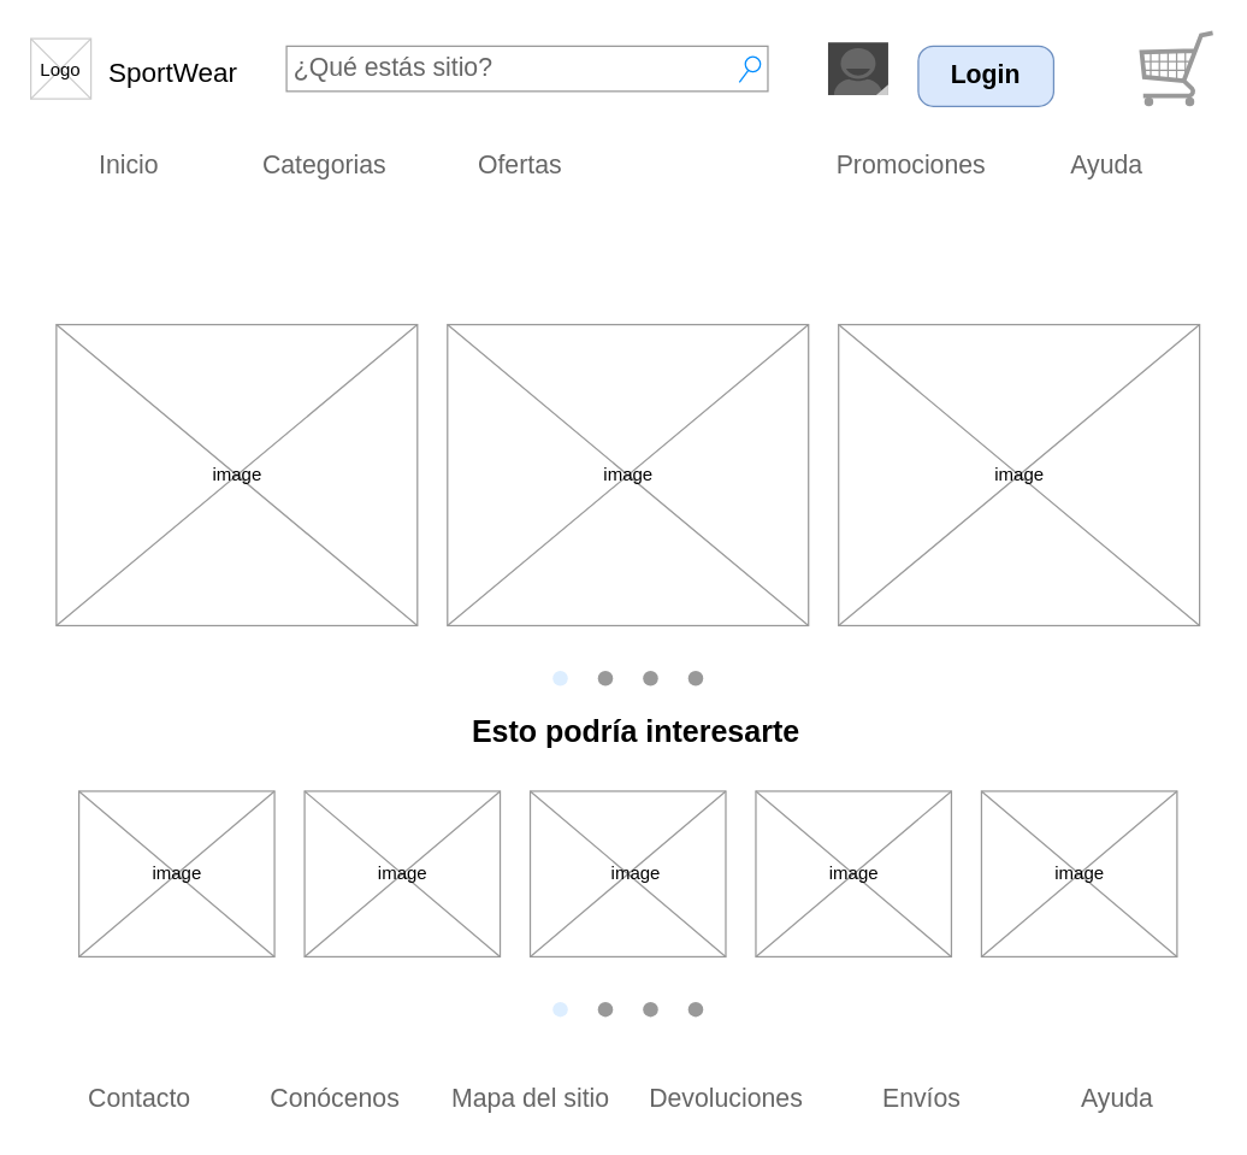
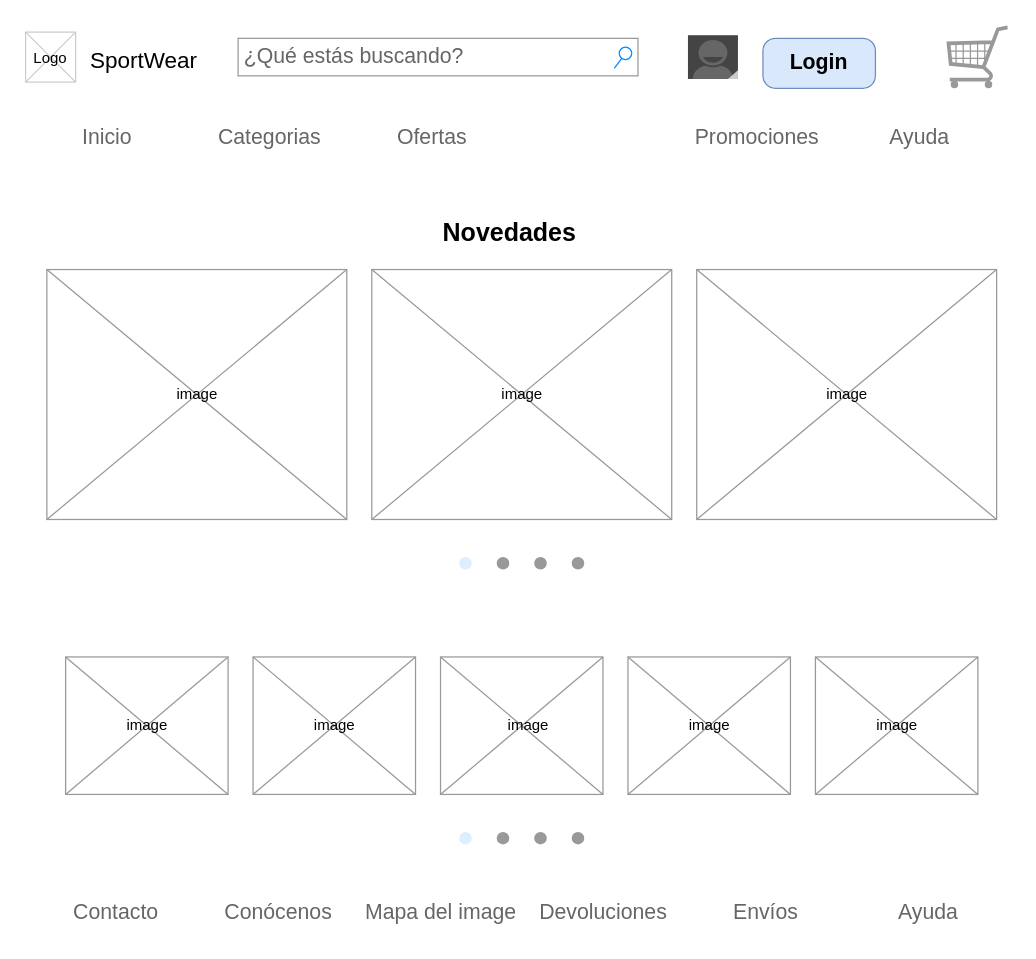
- <mxCell id="5" value="¿Qué estás sitio?" style="strokeWidth=1;shadow=0;dashed=0;align=center;html=1;shape=mxgraph.mockup.forms.searchBox;strokeColor=#999999;mainText=;strokeColor2=#008cff;fontColor=#666666;fontSize=17;align=left;spacingLeft=3;" vertex="1" parent="1"><mxGeometry x="190" y="30" width="320" height="30" as="geometry" /></mxCell>
+ <mxCell id="5" value="¿Qué estás buscando?" style="strokeWidth=1;shadow=0;dashed=0;align=center;html=1;shape=mxgraph.mockup.forms.searchBox;strokeColor=#999999;mainText=;strokeColor2=#008cff;fontColor=#666666;fontSize=17;align=left;spacingLeft=3;" vertex="1" parent="1"><mxGeometry x="190" y="30" width="320" height="30" as="geometry" /></mxCell>
+ <mxCell id="24" value="&lt;font face=&quot;Helvetica&quot; size=&quot;1&quot;&gt;&lt;b style=&quot;font-size: 20px&quot;&gt;Novedades&lt;/b&gt;&lt;/font&gt;" style="text;html=1;align=center;verticalAlign=middle;resizable=0;points=[];autosize=1;fontFamily=Calibri;" vertex="1" parent="1"><mxGeometry x="347" y="175" width="120" height="20" as="geometry" /></mxCell>
- <mxCell id="25" value="&lt;font face=&quot;Helvetica&quot; size=&quot;1&quot;&gt;&lt;b style=&quot;font-size: 20px&quot;&gt;Esto podría interesarte&lt;br&gt;&lt;/b&gt;&lt;/font&gt;" style="text;html=1;align=center;verticalAlign=middle;resizable=0;points=[];autosize=1;fontFamily=Calibri;" vertex="1" parent="1"><mxGeometry x="307" y="475" width="230" height="20" as="geometry" /></mxCell>
- <mxCell id="30" value="Mapa del sitio" style="strokeColor=inherit;fillColor=inherit;gradientColor=inherit;strokeWidth=1;shadow=0;dashed=0;align=center;html=1;shape=mxgraph.mockup.forms.rrect;rSize=0;fontSize=17;fontColor=#666666;" vertex="1" parent="27"><mxGeometry x="260" width="130" height="30" as="geometry" /></mxCell>
+ <mxCell id="30" value="Mapa del image" style="strokeColor=inherit;fillColor=inherit;gradientColor=inherit;strokeWidth=1;shadow=0;dashed=0;align=center;html=1;shape=mxgraph.mockup.forms.rrect;rSize=0;fontSize=17;fontColor=#666666;" vertex="1" parent="27"><mxGeometry x="260" width="130" height="30" as="geometry" /></mxCell>
